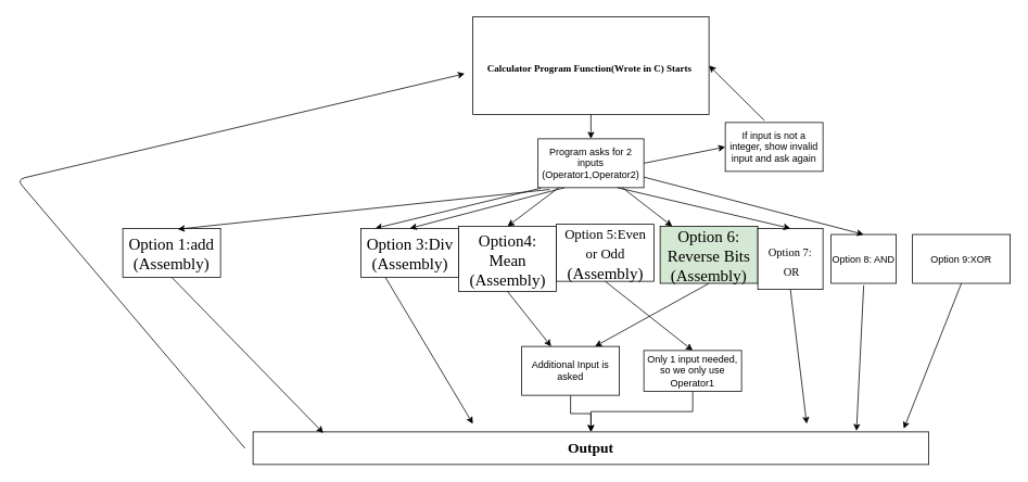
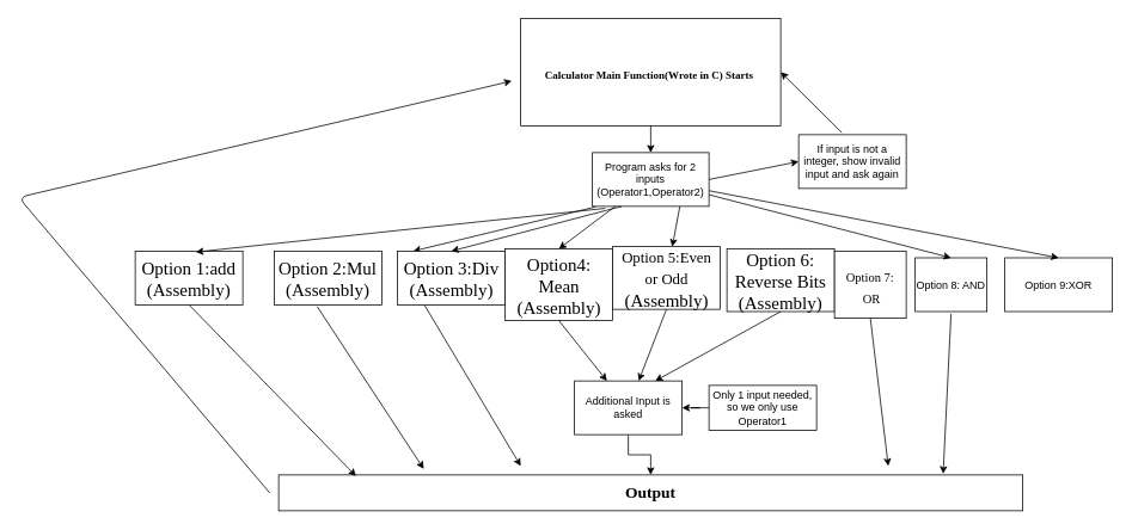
- <mxCell id="2" value="&lt;span style=&quot;white-space: normal&quot;&gt;&lt;font style=&quot;font-size: 12px&quot;&gt;Calculator Program Function(Wrote in C) Starts&amp;nbsp;&lt;/font&gt;&lt;/span&gt;" style="rounded=0;whiteSpace=wrap;html=1;fontFamily=Times New Roman;fontSize=20;fontStyle=1" parent="1" vertex="1"><mxGeometry x="580" y="20" width="290" height="120" as="geometry" /></mxCell>
+ <mxCell id="2" value="&lt;span style=&quot;white-space: normal&quot;&gt;&lt;font style=&quot;font-size: 12px&quot;&gt;Calculator Main Function(Wrote in C) Starts&amp;nbsp;&lt;/font&gt;&lt;/span&gt;" style="rounded=0;whiteSpace=wrap;html=1;fontFamily=Times New Roman;fontSize=20;fontStyle=1" parent="1" vertex="1"><mxGeometry x="580" y="20" width="290" height="120" as="geometry" /></mxCell>
- <mxCell id="37" value="" style="endArrow=classic;html=1;" edge="1" parent="1" source="4" target="9"><mxGeometry width="50" height="50" relative="1" as="geometry"><mxPoint x="70" y="650" as="sourcePoint" /><mxPoint x="120" y="600" as="targetPoint" /></mxGeometry></mxCell>
+ <mxCell id="37" value="" style="endArrow=classic;html=1;entryX=0.5;entryY=0;entryDx=0;entryDy=0;" edge="1" parent="1" source="4" target="34"><mxGeometry width="50" height="50" relative="1" as="geometry"><mxPoint x="70" y="650" as="sourcePoint" /><mxPoint x="120" y="600" as="targetPoint" /></mxGeometry></mxCell>
- <mxCell id="20" value="" style="endArrow=classic;html=1;fontFamily=Helvetica;fontSize=20;entryX=0.5;entryY=0;entryDx=0;entryDy=0;exitX=0.75;exitY=1;exitDx=0;exitDy=0;" parent="1" source="4" target="10" edge="1"><mxGeometry width="50" height="50" relative="1" as="geometry"><mxPoint x="270" y="550" as="sourcePoint" /><mxPoint x="320" y="500" as="targetPoint" /></mxGeometry></mxCell>
+ <mxCell id="20" value="" style="endArrow=classic;html=1;fontFamily=Helvetica;fontSize=20;exitX=0.75;exitY=1;exitDx=0;exitDy=0;" parent="1" source="4" target="8" edge="1"><mxGeometry width="50" height="50" relative="1" as="geometry"><mxPoint x="270" y="550" as="sourcePoint" /><mxPoint x="320" y="500" as="targetPoint" /></mxGeometry></mxCell>
+ <mxCell id="12" value="Option 2:Mul&lt;br&gt;(Assembly)" style="rounded=0;whiteSpace=wrap;html=1;fontFamily=Times New Roman;fontSize=20;" parent="1" vertex="1"><mxGeometry x="305" y="280" width="120" height="60" as="geometry" /></mxCell>
- <mxCell id="9" value="Option 6: Reverse Bits&lt;br&gt;(Assembly)" style="rounded=0;whiteSpace=wrap;html=1;fontFamily=Times New Roman;fontSize=20;fillColor=#d5e8d4;" parent="1" vertex="1"><mxGeometry x="810" y="277.5" width="120" height="70" as="geometry" /></mxCell>
+ <mxCell id="9" value="Option 6: Reverse Bits&lt;br&gt;(Assembly)" style="rounded=0;whiteSpace=wrap;html=1;fontFamily=Times New Roman;fontSize=20;" parent="1" vertex="1"><mxGeometry x="810" y="277.5" width="120" height="70" as="geometry" /></mxCell>
- <mxCell id="18" value="" style="endArrow=classic;html=1;fontFamily=Helvetica;fontSize=20;entryX=0.5;entryY=0;entryDx=0;entryDy=0;exitX=0.5;exitY=1;exitDx=0;exitDy=0;" parent="1" source="8" target="17" edge="1"><mxGeometry width="50" height="50" relative="1" as="geometry"><mxPoint x="270" y="550" as="sourcePoint" /><mxPoint x="320" y="500" as="targetPoint" /></mxGeometry></mxCell>
+ <mxCell id="18" value="" style="endArrow=classic;html=1;fontFamily=Helvetica;fontSize=20;exitX=0.5;exitY=1;exitDx=0;exitDy=0;" parent="1" source="8" target="23" edge="1"><mxGeometry width="50" height="50" relative="1" as="geometry"><mxPoint x="270" y="550" as="sourcePoint" /><mxPoint x="320" y="500" as="targetPoint" /></mxGeometry></mxCell>
+ <mxCell id="26" value="" style="endArrow=classic;html=1;exitX=0.4;exitY=1.033;exitDx=0;exitDy=0;exitPerimeter=0;entryX=0.195;entryY=-0.167;entryDx=0;entryDy=0;entryPerimeter=0;" parent="1" source="12" target="24" edge="1"><mxGeometry width="50" height="50" relative="1" as="geometry"><mxPoint x="270" y="650" as="sourcePoint" /><mxPoint x="440" y="530" as="targetPoint" /></mxGeometry></mxCell>
- <mxCell id="38" value="" style="endArrow=classic;html=1;entryX=0.963;entryY=-0.1;entryDx=0;entryDy=0;entryPerimeter=0;exitX=0.5;exitY=1;exitDx=0;exitDy=0;" edge="1" parent="1" source="34" target="24"><mxGeometry width="50" height="50" relative="1" as="geometry"><mxPoint x="70" y="650" as="sourcePoint" /><mxPoint x="120" y="600" as="targetPoint" /></mxGeometry></mxCell>
- <mxCell id="16" value="" style="edgeStyle=orthogonalEdgeStyle;rounded=0;orthogonalLoop=1;jettySize=auto;html=1;" parent="1" source="17" target="24" edge="1"><mxGeometry relative="1" as="geometry" /></mxCell>
+ <mxCell id="16" value="" style="edgeStyle=orthogonalEdgeStyle;rounded=0;orthogonalLoop=1;jettySize=auto;html=1;" parent="1" source="17" target="23" edge="1"><mxGeometry relative="1" as="geometry" /></mxCell>
